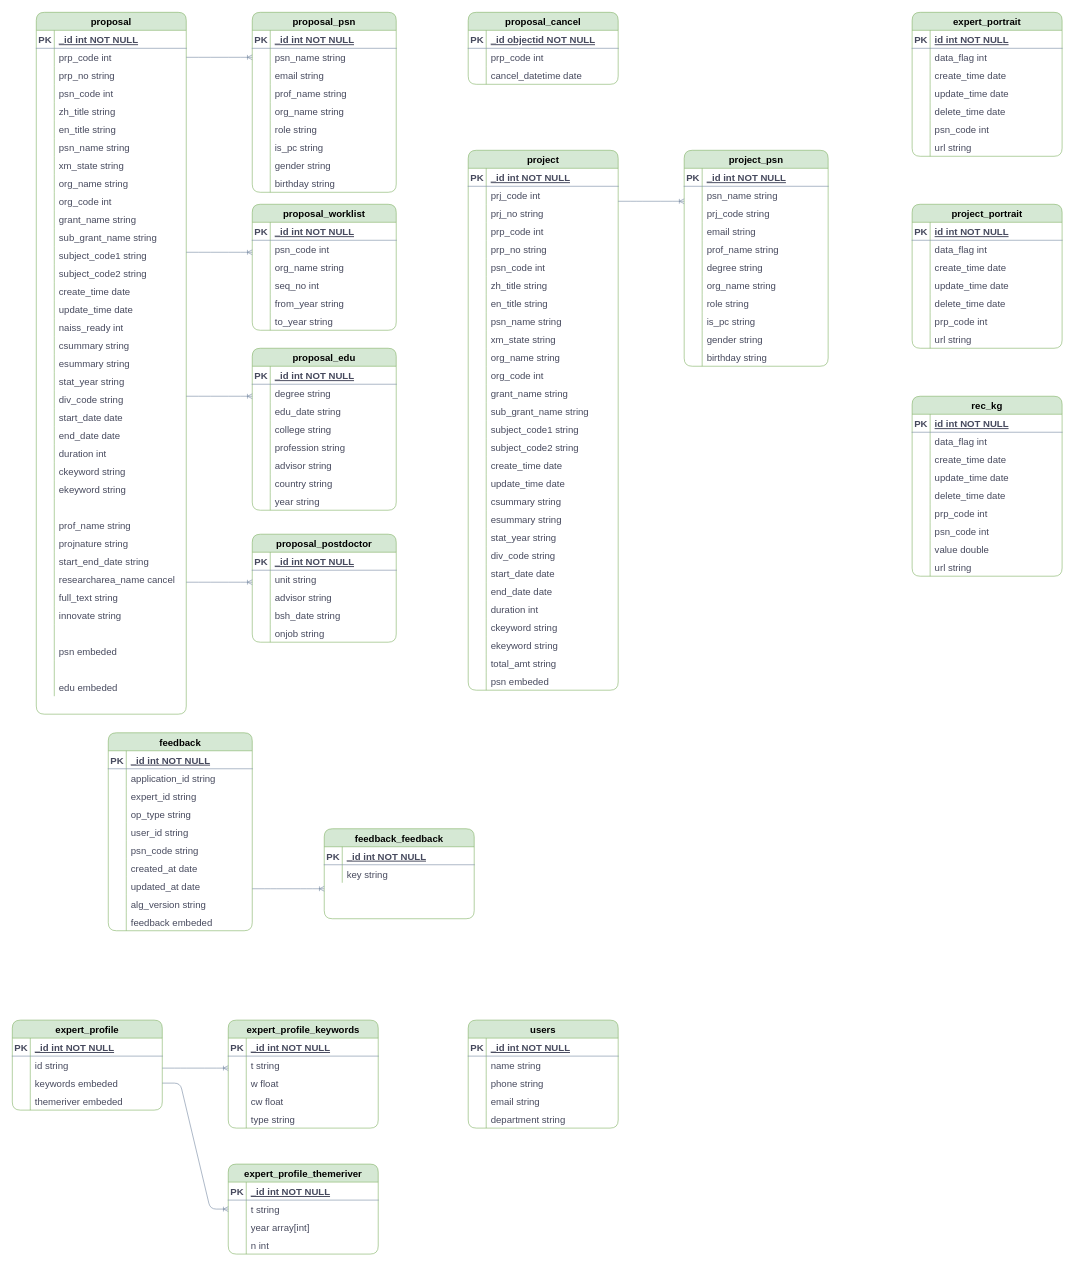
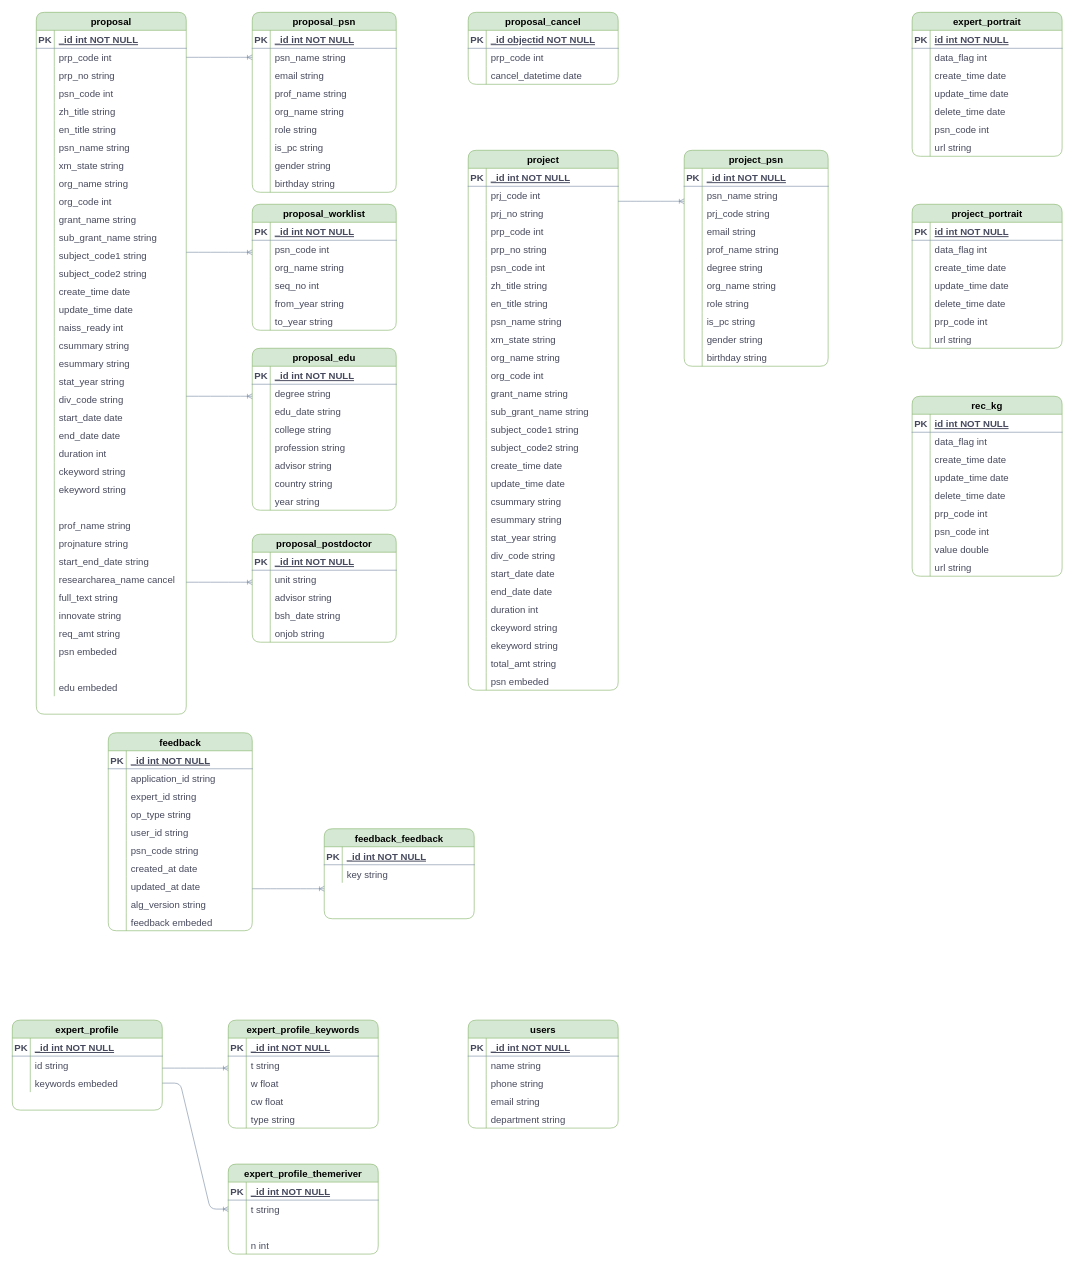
+ <mxCell id="103" value="req_amt string" style="shape=partialRectangle;overflow=hidden;connectable=0;fillColor=none;top=0;left=0;bottom=0;right=0;align=left;spacingLeft=6;rounded=1;strokeColor=#788AA3;fontColor=#46495D;fontSize=16;" parent="101" vertex="1"><mxGeometry x="30" width="220" height="30" as="geometry"><mxRectangle width="220" height="30" as="alternateBounds" /></mxGeometry></mxCell>
- <mxCell id="466" value="themeriver embeded" style="shape=partialRectangle;overflow=hidden;connectable=0;fillColor=none;top=0;left=0;bottom=0;right=0;align=left;spacingLeft=6;rounded=1;strokeColor=#788AA3;fontColor=#46495D;fontSize=16;" vertex="1" parent="464"><mxGeometry x="30" width="220" height="30" as="geometry"><mxRectangle width="220" height="30" as="alternateBounds" /></mxGeometry></mxCell>
- <mxCell id="492" value="year array[int]" style="shape=partialRectangle;overflow=hidden;connectable=0;fillColor=none;top=0;left=0;bottom=0;right=0;align=left;spacingLeft=6;rounded=1;strokeColor=#788AA3;fontColor=#46495D;fontSize=16;" vertex="1" parent="490"><mxGeometry x="30" width="220" height="30" as="geometry"><mxRectangle width="220" height="30" as="alternateBounds" /></mxGeometry></mxCell>
